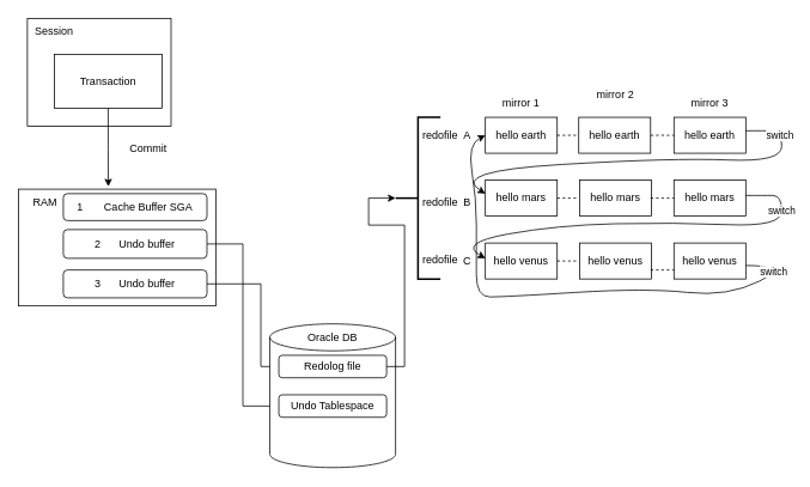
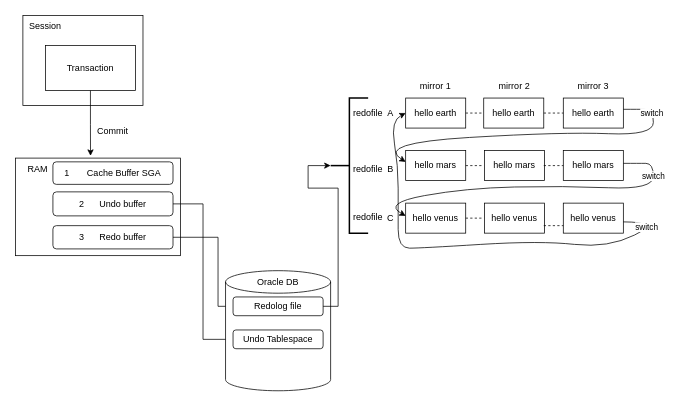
- <mxCell id="32" value="mirror 2" style="text;html=1;align=center;verticalAlign=middle;whiteSpace=wrap;rounded=0;" vertex="1" parent="1"><mxGeometry x="655" y="90" width="60" height="30" as="geometry" /></mxCell>
+ <mxCell id="32" value="mirror 2" style="text;html=1;align=center;verticalAlign=middle;whiteSpace=wrap;rounded=0;" vertex="1" parent="1"><mxGeometry x="655" y="100" width="60" height="30" as="geometry" /></mxCell>
- <mxCell id="6" value="Commit" style="text;html=1;align=center;verticalAlign=middle;whiteSpace=wrap;rounded=0;" parent="1" vertex="1"><mxGeometry x="135" y="150" width="60" height="30" as="geometry" /></mxCell>
+ <mxCell id="6" value="Commit" style="text;html=1;align=center;verticalAlign=middle;whiteSpace=wrap;rounded=0;" parent="1" vertex="1"><mxGeometry x="120" y="160" width="60" height="30" as="geometry" /></mxCell>
- <mxCell id="12" value="3 &lt;span style=&quot;white-space: pre;&quot;&gt;&#09;&lt;/span&gt;Undo buffer" style="rounded=1;whiteSpace=wrap;html=1;" parent="1" vertex="1"><mxGeometry x="70" y="300" width="160" height="31" as="geometry" /></mxCell>
+ <mxCell id="12" value="3 &lt;span style=&quot;white-space: pre;&quot;&gt;&#09;&lt;/span&gt;Redo buffer" style="rounded=1;whiteSpace=wrap;html=1;" parent="1" vertex="1"><mxGeometry x="70" y="300" width="160" height="31" as="geometry" /></mxCell>
